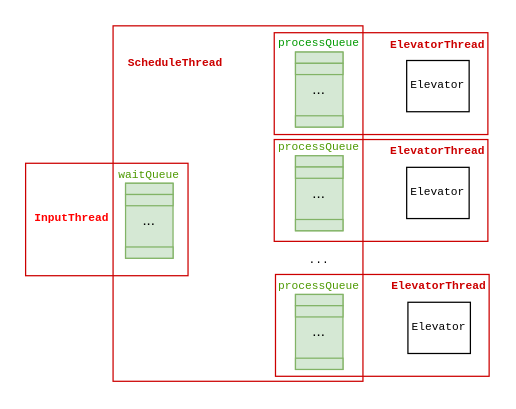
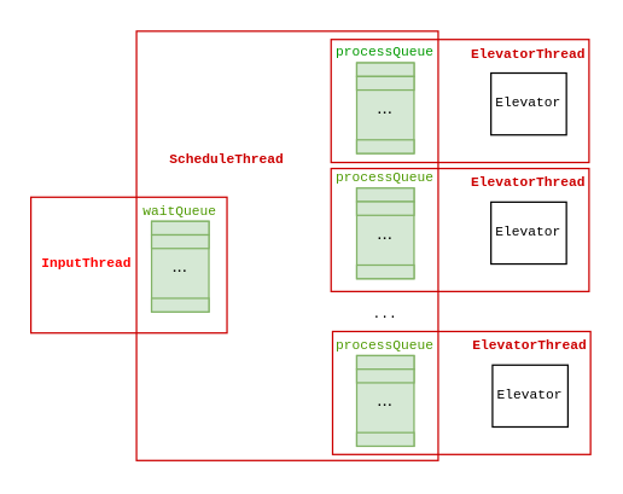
- <mxCell id="28" value="&lt;font color=&quot;#cc0000&quot;&gt;&lt;b&gt;ScheduleThread&lt;/b&gt;&lt;/font&gt;" style="text;html=1;strokeColor=none;fillColor=none;align=center;verticalAlign=middle;whiteSpace=wrap;rounded=0;fontFamily=Courier New;fontSize=9;" vertex="1" parent="1"><mxGeometry x="100" y="41" width="80" height="20" as="geometry" /></mxCell>
+ <mxCell id="28" value="&lt;font color=&quot;#cc0000&quot;&gt;&lt;b&gt;ScheduleThread&lt;/b&gt;&lt;/font&gt;" style="text;html=1;strokeColor=none;fillColor=none;align=center;verticalAlign=middle;whiteSpace=wrap;rounded=0;fontFamily=Courier New;fontSize=9;" vertex="1" parent="1"><mxGeometry x="110" y="96" width="80" height="20" as="geometry" /></mxCell>
